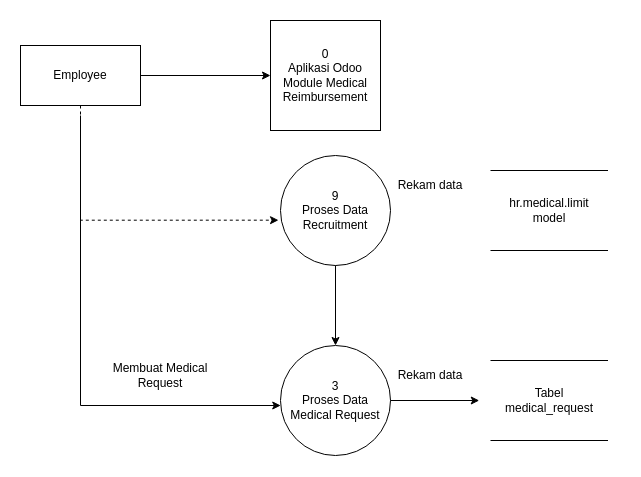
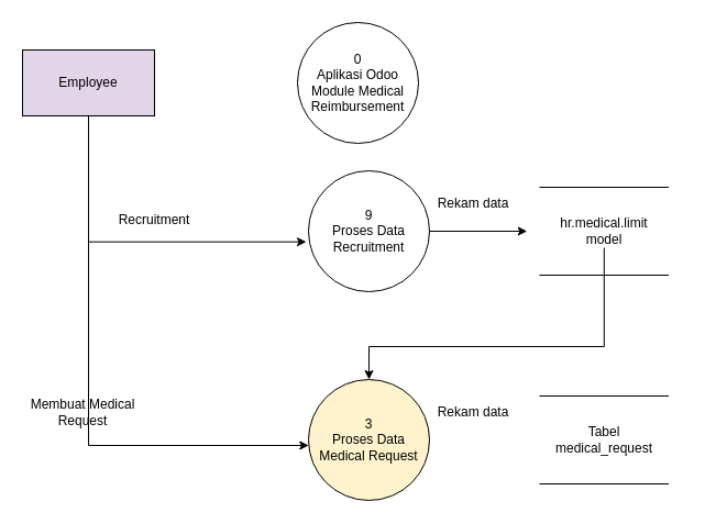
- <mxCell id="4" value="Employee" style="rounded=0;whiteSpace=wrap;html=1;" vertex="1" parent="1"><mxGeometry x="20" y="45" width="120" height="60" as="geometry" /></mxCell>
+ <mxCell id="4" value="Employee" style="rounded=0;whiteSpace=wrap;html=1;fillColor=#e1d5e7;" vertex="1" parent="1"><mxGeometry x="20" y="45" width="120" height="60" as="geometry" /></mxCell>
- <mxCell id="2" value="" style="edgeStyle=orthogonalEdgeStyle;rounded=0;orthogonalLoop=1;jettySize=auto;html=1;" edge="1" parent="1" source="4" target="5"><mxGeometry relative="1" as="geometry" /></mxCell>
- <mxCell id="5" value="0&lt;br&gt;Aplikasi Odoo Module Medical Reimbursement" style="whiteSpace=wrap;html=1;aspect=fixed;rounded=0;" vertex="1" parent="1"><mxGeometry x="270" y="20" width="110" height="110" as="geometry" /></mxCell>
+ <mxCell id="5" value="0&lt;br&gt;Aplikasi Odoo Module Medical Reimbursement" style="ellipse;whiteSpace=wrap;html=1;aspect=fixed;" vertex="1" parent="1"><mxGeometry x="270" y="20" width="110" height="110" as="geometry" /></mxCell>
+ <mxCell id="14" value="Recruitment" style="text;html=1;strokeColor=none;fillColor=none;align=center;verticalAlign=middle;whiteSpace=wrap;rounded=0;" vertex="1" parent="6"><mxGeometry x="80.0" y="30" width="60" height="30" as="geometry" /></mxCell>
- <mxCell id="3" style="edgeStyle=orthogonalEdgeStyle;rounded=0;orthogonalLoop=1;jettySize=auto;html=1;entryX=-0.018;entryY=0.588;entryDx=0;entryDy=0;entryPerimeter=0;dashed=1;" edge="1" parent="1" source="4" target="7"><mxGeometry relative="1" as="geometry"><Array as="points"><mxPoint x="80" y="220" /></Array></mxGeometry></mxCell>
+ <mxCell id="3" style="edgeStyle=orthogonalEdgeStyle;rounded=0;orthogonalLoop=1;jettySize=auto;html=1;entryX=-0.018;entryY=0.588;entryDx=0;entryDy=0;entryPerimeter=0;" edge="1" parent="1" source="4" target="7"><mxGeometry relative="1" as="geometry"><Array as="points"><mxPoint x="80" y="220" /></Array></mxGeometry></mxCell>
- <mxCell id="12" style="edgeStyle=orthogonalEdgeStyle;rounded=0;orthogonalLoop=1;jettySize=auto;html=1;" edge="1" parent="6" source="7" target="15"><mxGeometry relative="1" as="geometry" /></mxCell>
+ <mxCell id="12" style="edgeStyle=orthogonalEdgeStyle;rounded=0;orthogonalLoop=1;jettySize=auto;html=1;entryX=0;entryY=0.5;entryDx=0;entryDy=0;" edge="1" parent="6" source="7" target="11"><mxGeometry relative="1" as="geometry" /></mxCell>
+ <mxCell id="24" style="edgeStyle=orthogonalEdgeStyle;rounded=0;orthogonalLoop=1;jettySize=auto;html=1;entryX=0.5;entryY=0;entryDx=0;entryDy=0;" edge="1" parent="1" source="11" target="15"><mxGeometry relative="1" as="geometry"><Array as="points"><mxPoint x="549" y="315" /><mxPoint x="335" y="315" /></Array></mxGeometry></mxCell>
- <mxCell id="22" value="Membuat Medical Request" style="text;html=1;strokeColor=none;fillColor=none;align=center;verticalAlign=middle;whiteSpace=wrap;rounded=0;" vertex="1" parent="1"><mxGeometry x="100" y="360" width="120" height="30" as="geometry" /></mxCell>
+ <mxCell id="22" value="Membuat Medical Request" style="text;html=1;strokeColor=none;fillColor=none;align=center;verticalAlign=middle;whiteSpace=wrap;rounded=0;" vertex="1" parent="1"><mxGeometry x="15" y="360" width="120" height="30" as="geometry" /></mxCell>
- <mxCell id="15" value="3&lt;br&gt;Proses Data Medical Request" style="ellipse;whiteSpace=wrap;html=1;aspect=fixed;" vertex="1" parent="1"><mxGeometry x="280" y="345" width="110" height="110" as="geometry" /></mxCell>
+ <mxCell id="15" value="3&lt;br&gt;Proses Data Medical Request" style="ellipse;whiteSpace=wrap;html=1;aspect=fixed;fillColor=#fff2cc;" vertex="1" parent="1"><mxGeometry x="280" y="345" width="110" height="110" as="geometry" /></mxCell>
- <mxCell id="21" style="edgeStyle=orthogonalEdgeStyle;rounded=0;orthogonalLoop=1;jettySize=auto;html=1;entryX=0;entryY=0.5;entryDx=0;entryDy=0;" edge="1" parent="1" source="15" target="20"><mxGeometry relative="1" as="geometry" /></mxCell>
